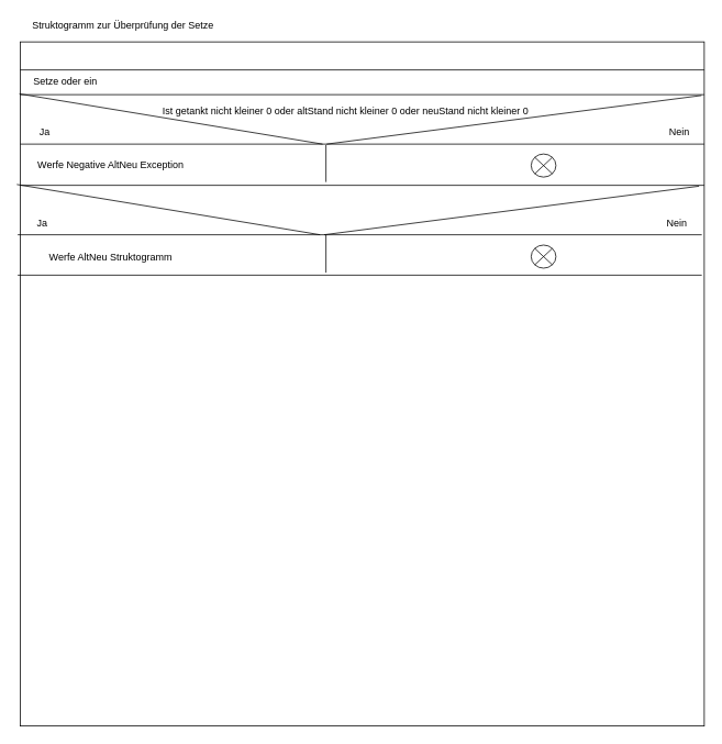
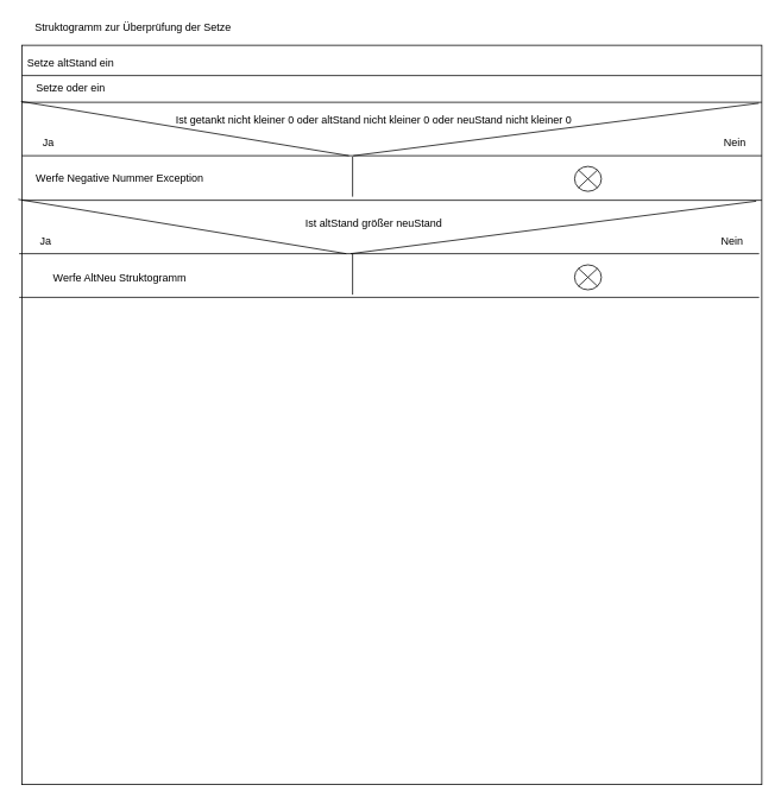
+ <mxCell id="3" value="Setze altStand ein" style="text;html=1;strokeColor=none;fillColor=none;align=center;verticalAlign=middle;whiteSpace=wrap;rounded=0;" vertex="1" parent="1"><mxGeometry y="60" width="110" height="20" as="geometry" x="24" /></mxCell>
- <mxCell id="15" value="Werfe Negative AltNeu Exception" style="text;html=1;strokeColor=none;fillColor=none;align=center;verticalAlign=middle;whiteSpace=wrap;rounded=0;" vertex="1" parent="1"><mxGeometry x="34" y="190" width="200" height="20" as="geometry" /></mxCell>
+ <mxCell id="15" value="Werfe Negative Nummer Exception" style="text;html=1;strokeColor=none;fillColor=none;align=center;verticalAlign=middle;whiteSpace=wrap;rounded=0;" vertex="1" parent="1"><mxGeometry x="34" y="190" width="200" height="20" as="geometry" /></mxCell>
+ <mxCell id="17" value="Ist altStand größer neuStand" style="text;html=1;strokeColor=none;fillColor=none;align=center;verticalAlign=middle;whiteSpace=wrap;rounded=0;" vertex="1" parent="1"><mxGeometry x="336" y="240" width="166" height="20" as="geometry" /></mxCell>
